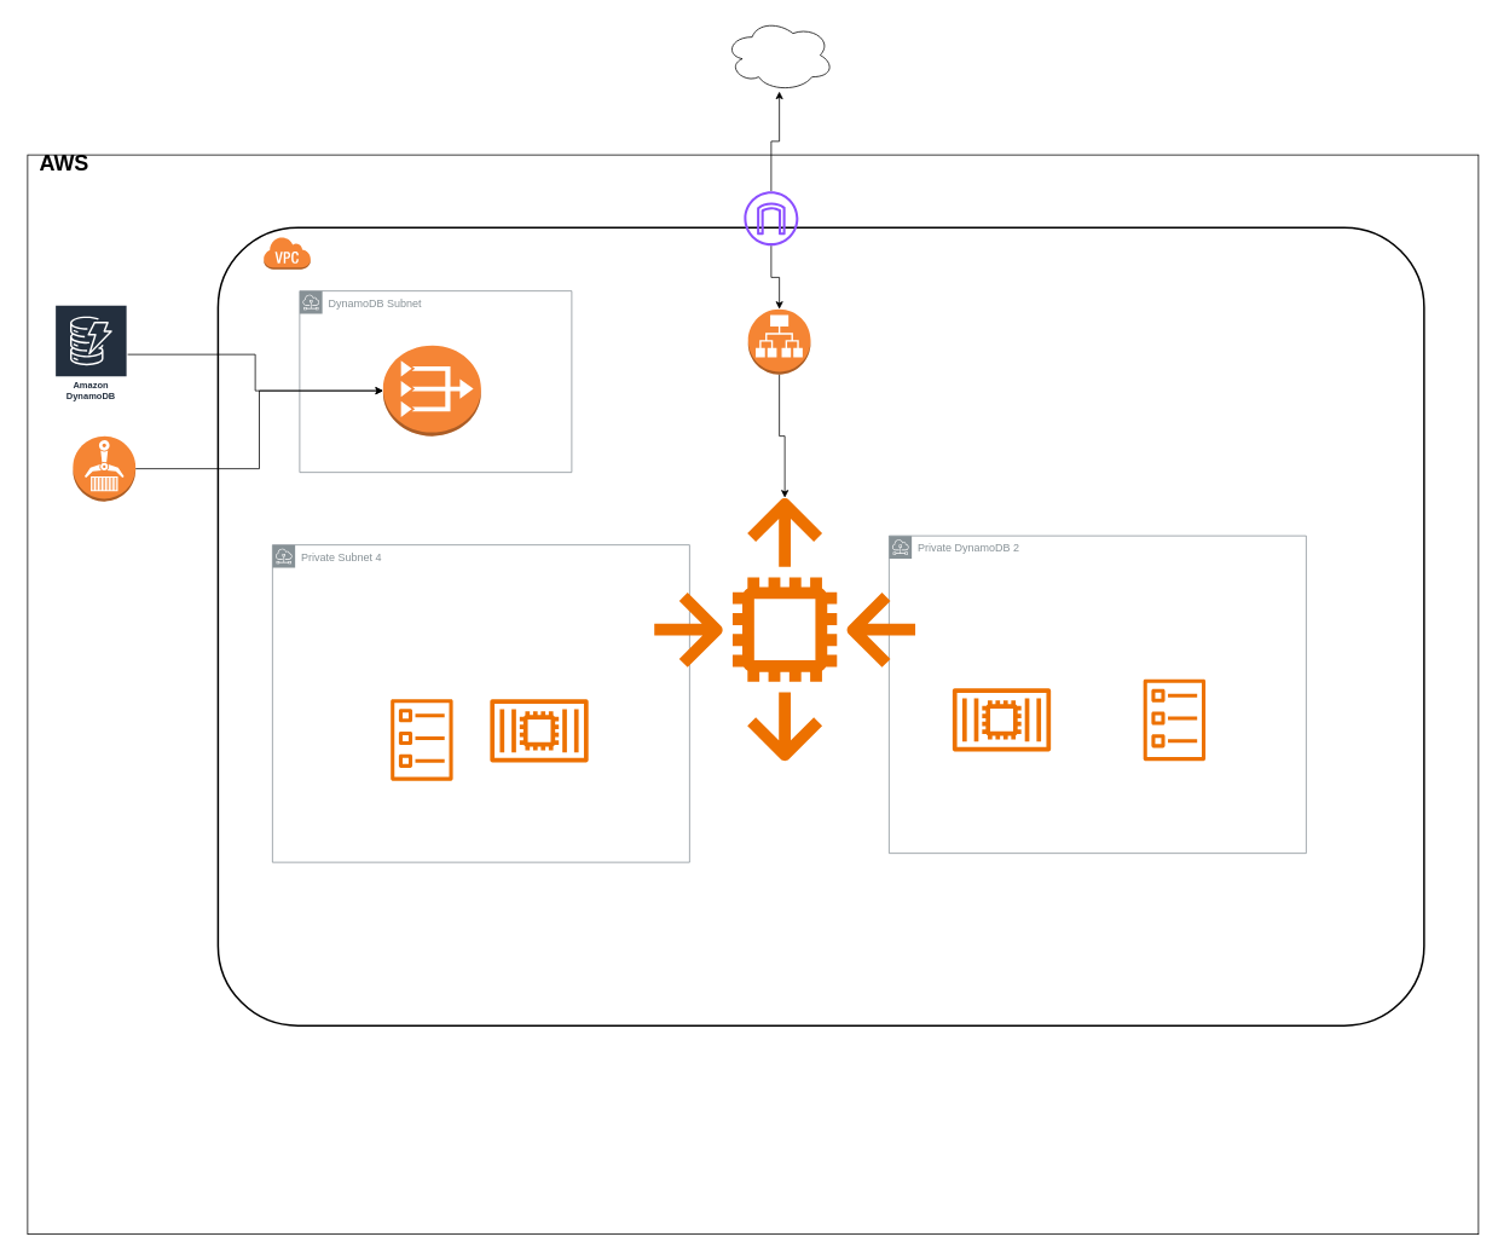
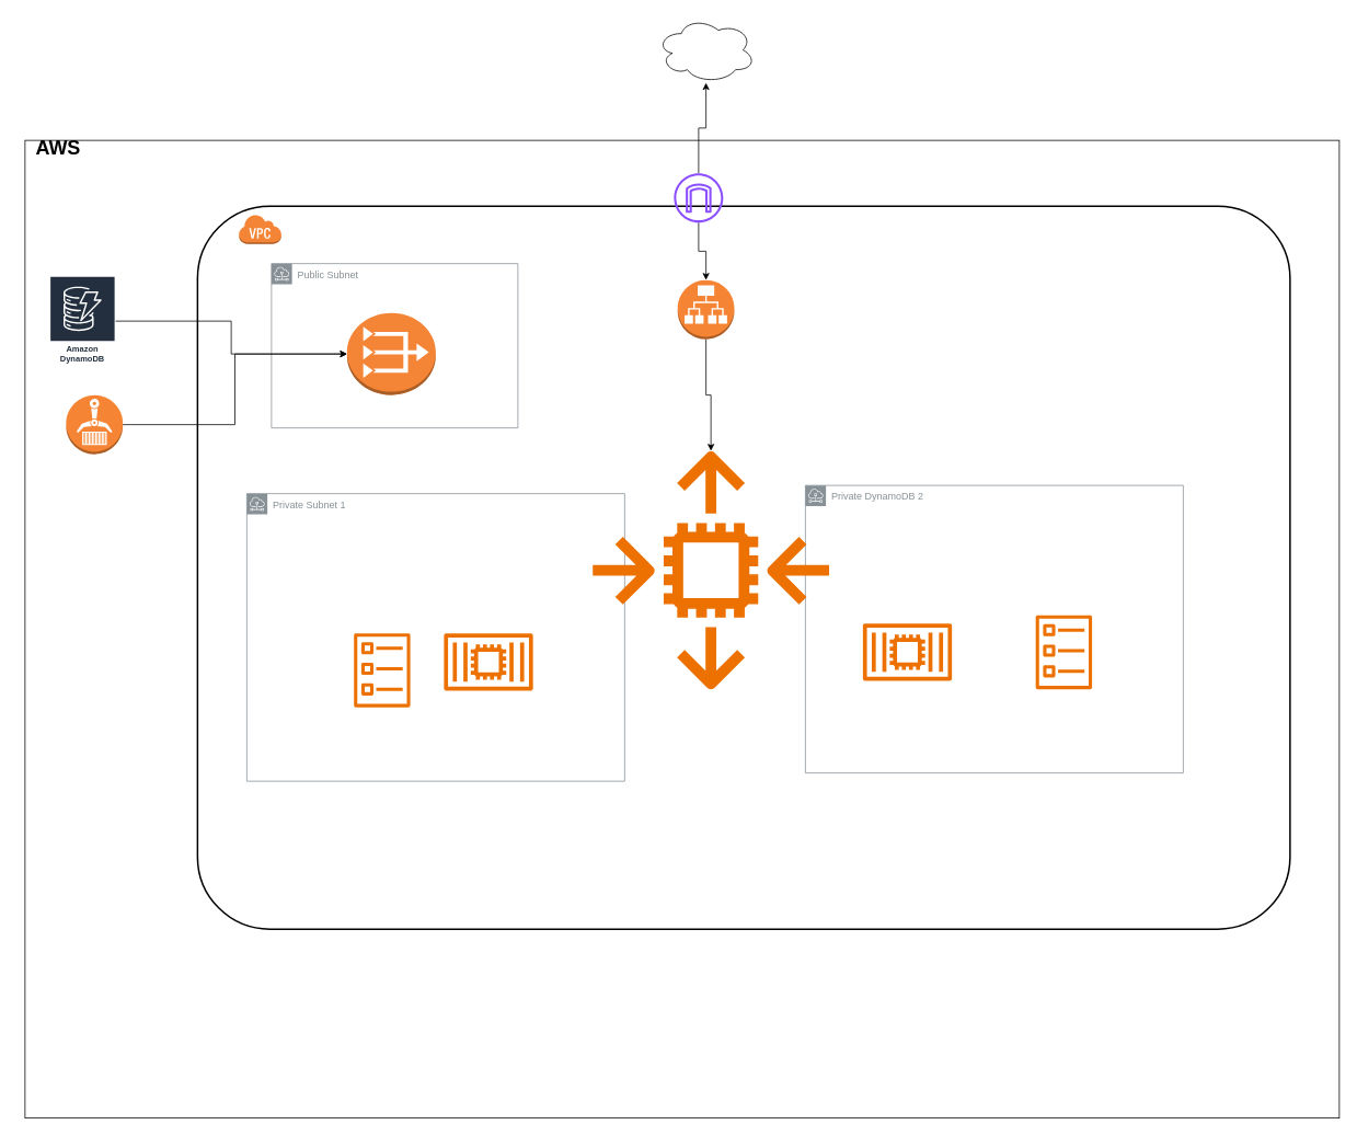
- <mxCell id="18" value="DynamoDB Subnet" style="sketch=0;outlineConnect=0;gradientColor=none;html=1;whiteSpace=wrap;fontSize=12;fontStyle=0;shape=mxgraph.aws4.group;grIcon=mxgraph.aws4.group_subnet;strokeColor=#879196;fillColor=none;verticalAlign=top;align=left;spacingLeft=30;fontColor=#879196;dashed=0;" vertex="1" parent="1"><mxGeometry x="330" y="320" width="300" height="200" as="geometry" /></mxCell>
+ <mxCell id="18" value="Public Subnet" style="sketch=0;outlineConnect=0;gradientColor=none;html=1;whiteSpace=wrap;fontSize=12;fontStyle=0;shape=mxgraph.aws4.group;grIcon=mxgraph.aws4.group_subnet;strokeColor=#879196;fillColor=none;verticalAlign=top;align=left;spacingLeft=30;fontColor=#879196;dashed=0;" vertex="1" parent="1"><mxGeometry x="330" y="320" width="300" height="200" as="geometry" /></mxCell>
- <mxCell id="10" value="Private Subnet 4" style="sketch=0;outlineConnect=0;gradientColor=none;html=1;whiteSpace=wrap;fontSize=12;fontStyle=0;shape=mxgraph.aws4.group;grIcon=mxgraph.aws4.group_subnet;strokeColor=#879196;fillColor=none;verticalAlign=top;align=left;spacingLeft=30;fontColor=#879196;dashed=0;" vertex="1" parent="1"><mxGeometry x="300" y="600" width="460" height="350" as="geometry" /></mxCell>
+ <mxCell id="10" value="Private Subnet 1" style="sketch=0;outlineConnect=0;gradientColor=none;html=1;whiteSpace=wrap;fontSize=12;fontStyle=0;shape=mxgraph.aws4.group;grIcon=mxgraph.aws4.group_subnet;strokeColor=#879196;fillColor=none;verticalAlign=top;align=left;spacingLeft=30;fontColor=#879196;dashed=0;" vertex="1" parent="1"><mxGeometry x="300" y="600" width="460" height="350" as="geometry" /></mxCell>
